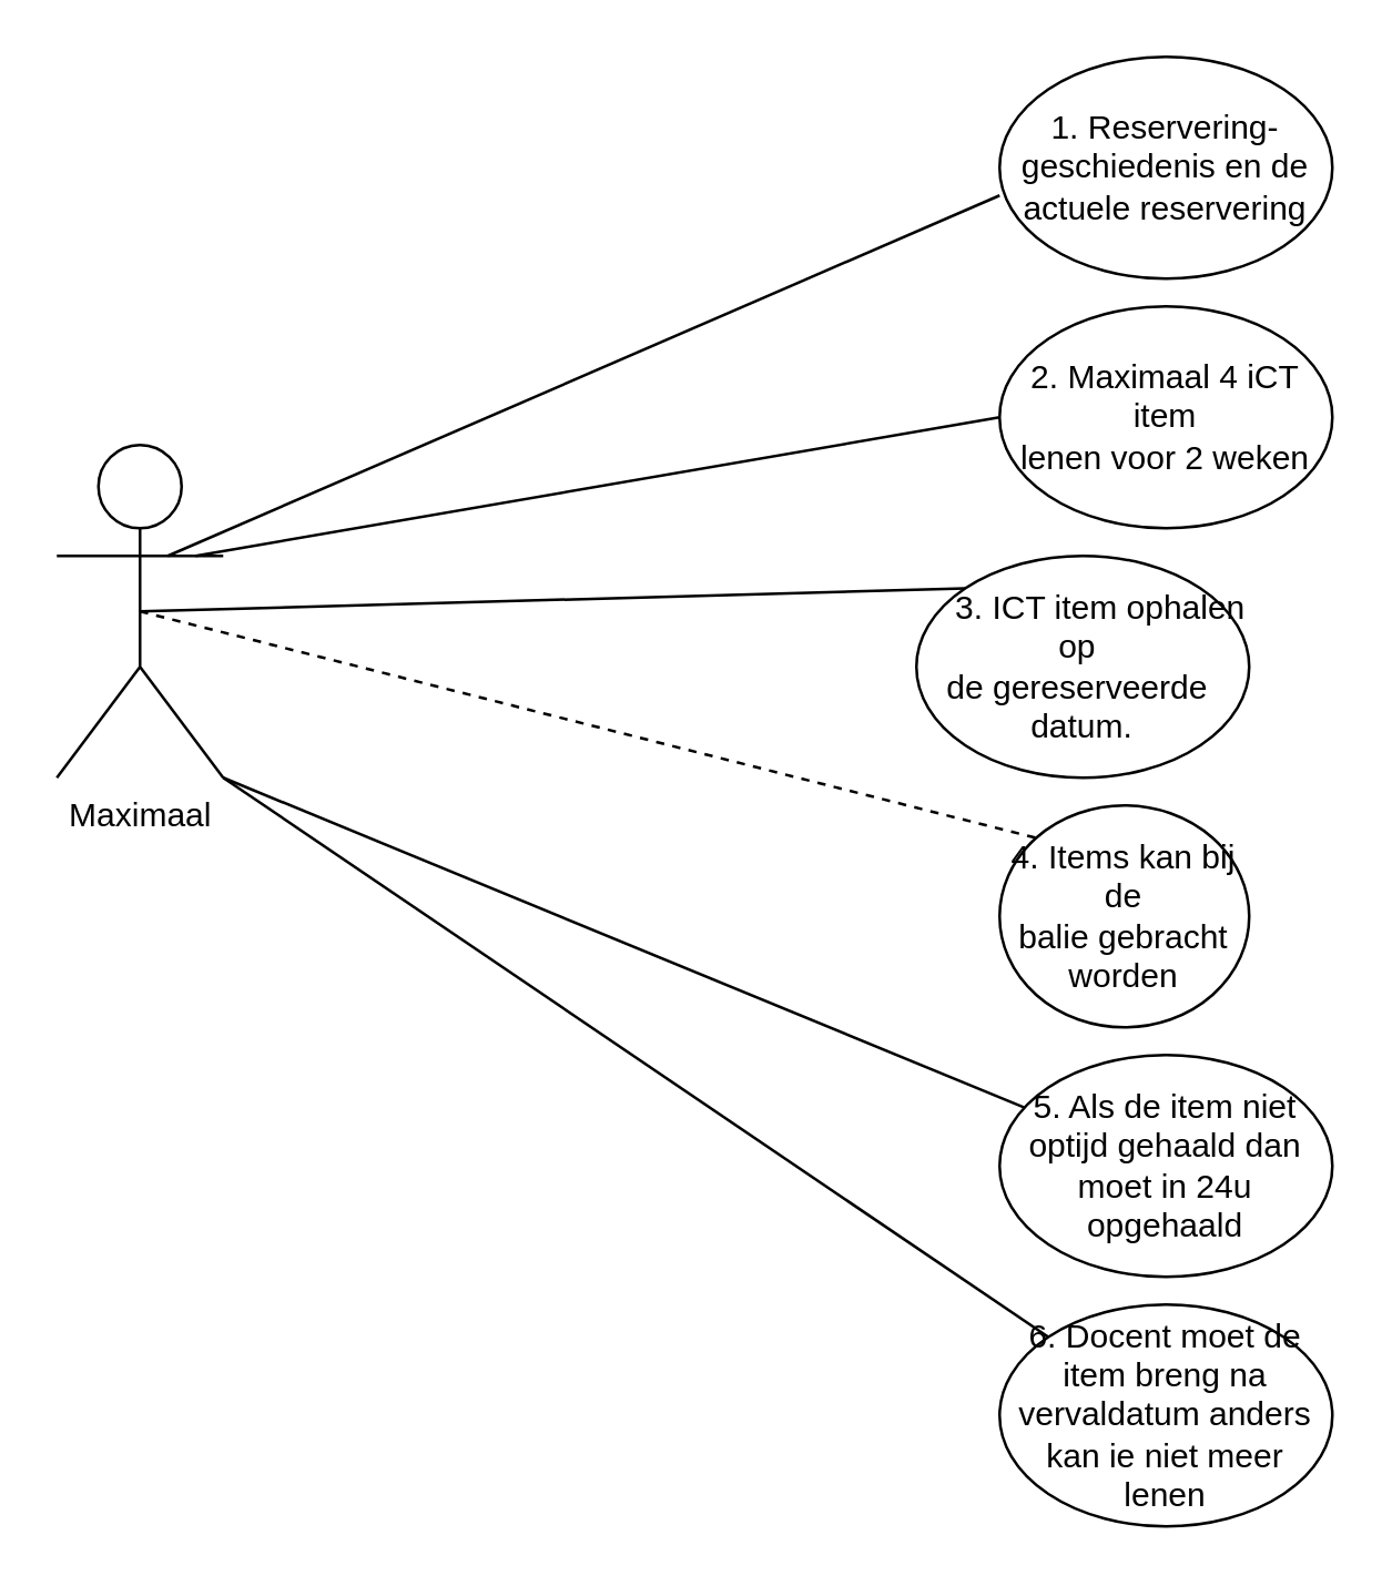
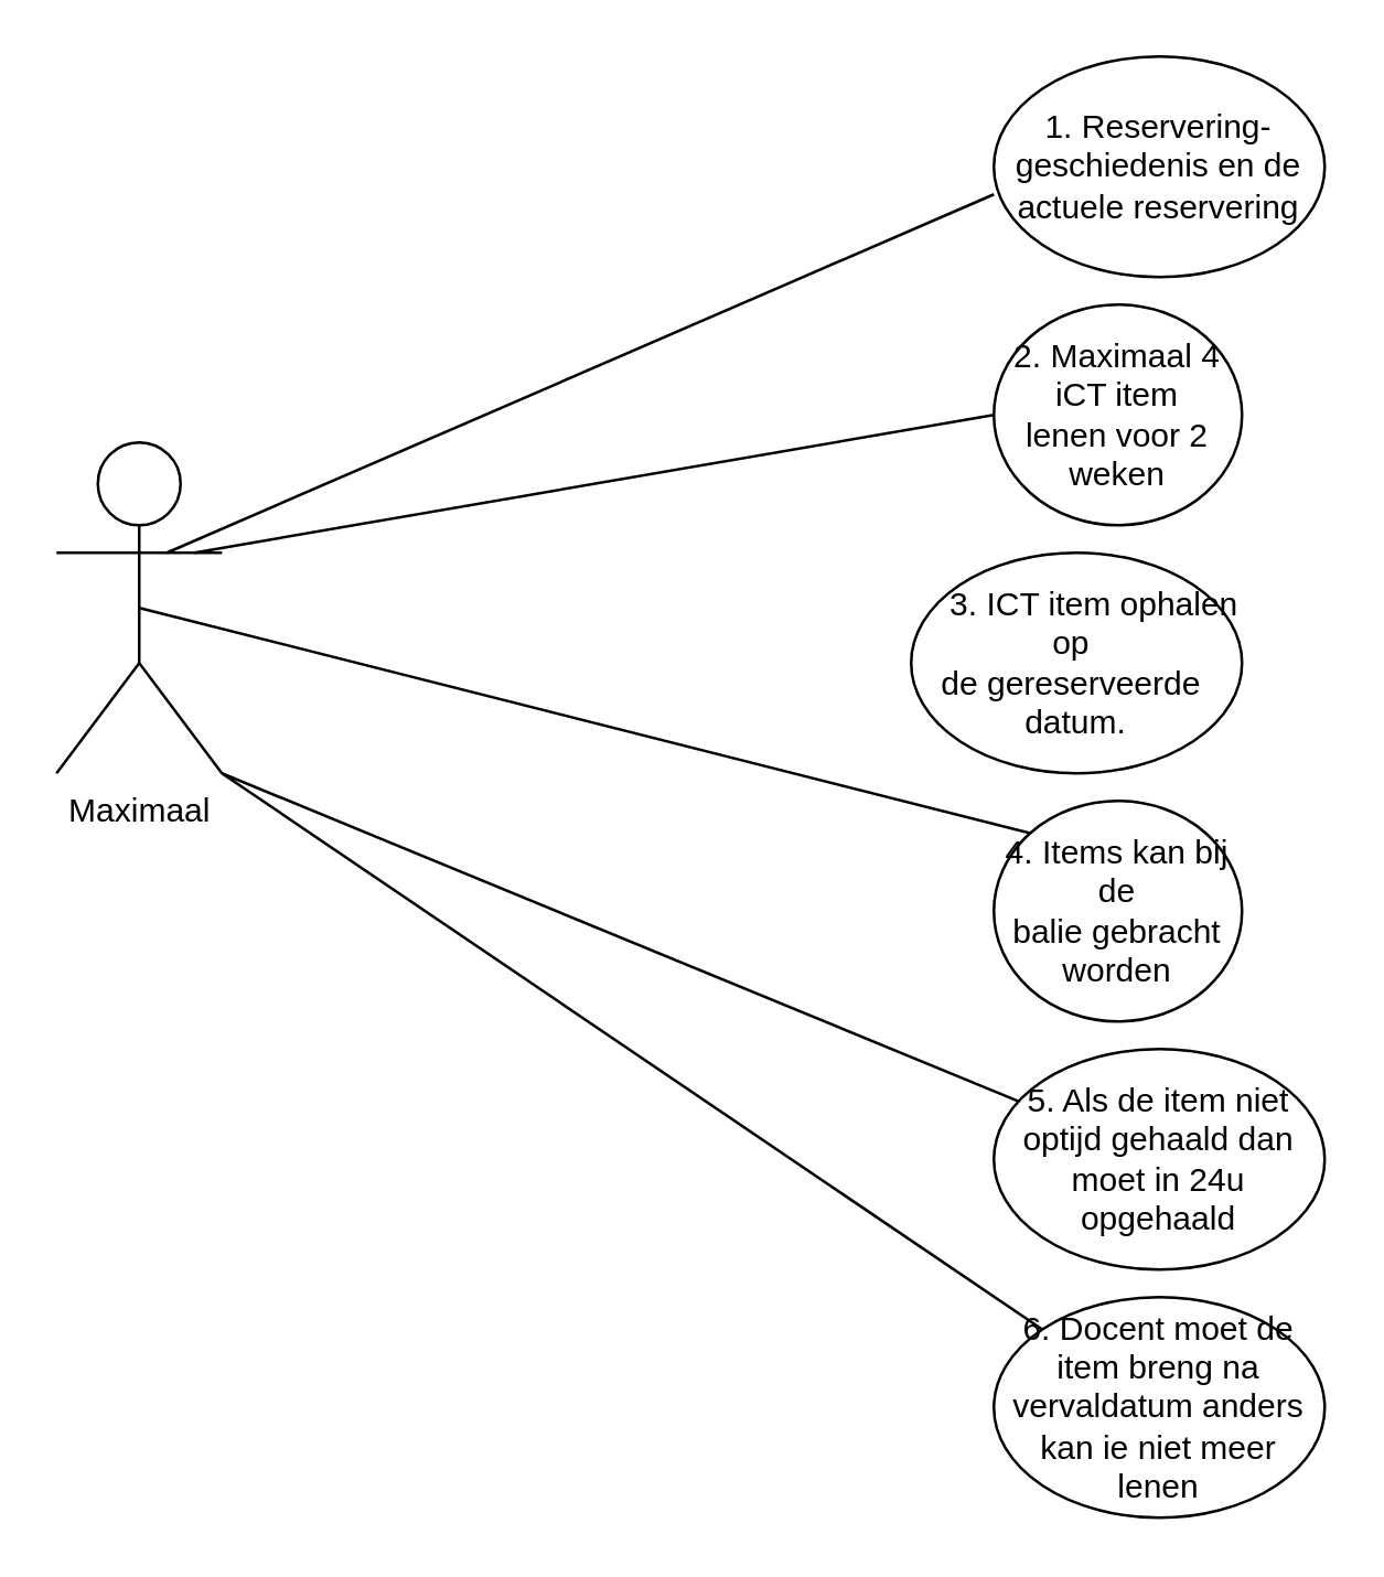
- <mxCell id="5" value="2. Maximaal 4 iCT item&lt;br&gt;lenen voor 2 weken" style="ellipse;whiteSpace=wrap;html=1;" vertex="1" parent="1"><mxGeometry x="360" y="110" width="120" height="80" as="geometry" /></mxCell>
+ <mxCell id="5" value="2. Maximaal 4 iCT item&lt;br&gt;lenen voor 2 weken" style="ellipse;whiteSpace=wrap;html=1;" vertex="1" parent="1"><mxGeometry x="360" y="110" width="90" height="80" as="geometry" /></mxCell>
- <mxCell id="8" value="" style="endArrow=none;html=1;rounded=0;entryX=0;entryY=0;entryDx=0;entryDy=0;exitX=0.5;exitY=0.5;exitDx=0;exitDy=0;exitPerimeter=0;" edge="1" parent="1" source="2" target="7"><mxGeometry width="50" height="50" relative="1" as="geometry"><mxPoint x="210" y="250" as="sourcePoint" /><mxPoint x="260" y="200" as="targetPoint" /></mxGeometry></mxCell>
- <mxCell id="10" value="" style="endArrow=none;html=1;rounded=0;entryX=0;entryY=0;entryDx=0;entryDy=0;exitX=0.5;exitY=0.5;exitDx=0;exitDy=0;exitPerimeter=0;dashed=1;" edge="1" parent="1" source="2" target="9"><mxGeometry width="50" height="50" relative="1" as="geometry"><mxPoint x="300" y="310" as="sourcePoint" /><mxPoint x="350" y="260" as="targetPoint" /></mxGeometry></mxCell>
+ <mxCell id="10" value="" style="endArrow=none;html=1;rounded=0;entryX=0;entryY=0;entryDx=0;entryDy=0;exitX=0.5;exitY=0.5;exitDx=0;exitDy=0;exitPerimeter=0;" edge="1" parent="1" source="2" target="9"><mxGeometry width="50" height="50" relative="1" as="geometry"><mxPoint x="300" y="310" as="sourcePoint" /><mxPoint x="350" y="260" as="targetPoint" /></mxGeometry></mxCell>
